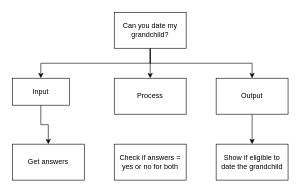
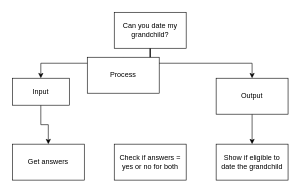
- <mxCell id="9" value="Process" style="rounded=0;whiteSpace=wrap;html=1;" vertex="1" parent="1"><mxGeometry x="190" y="130" width="120" height="60" as="geometry" /></mxCell>
+ <mxCell id="9" value="Process" style="rounded=0;whiteSpace=wrap;html=1;" vertex="1" parent="1"><mxGeometry x="145" y="95" width="120" height="60" as="geometry" /></mxCell>
